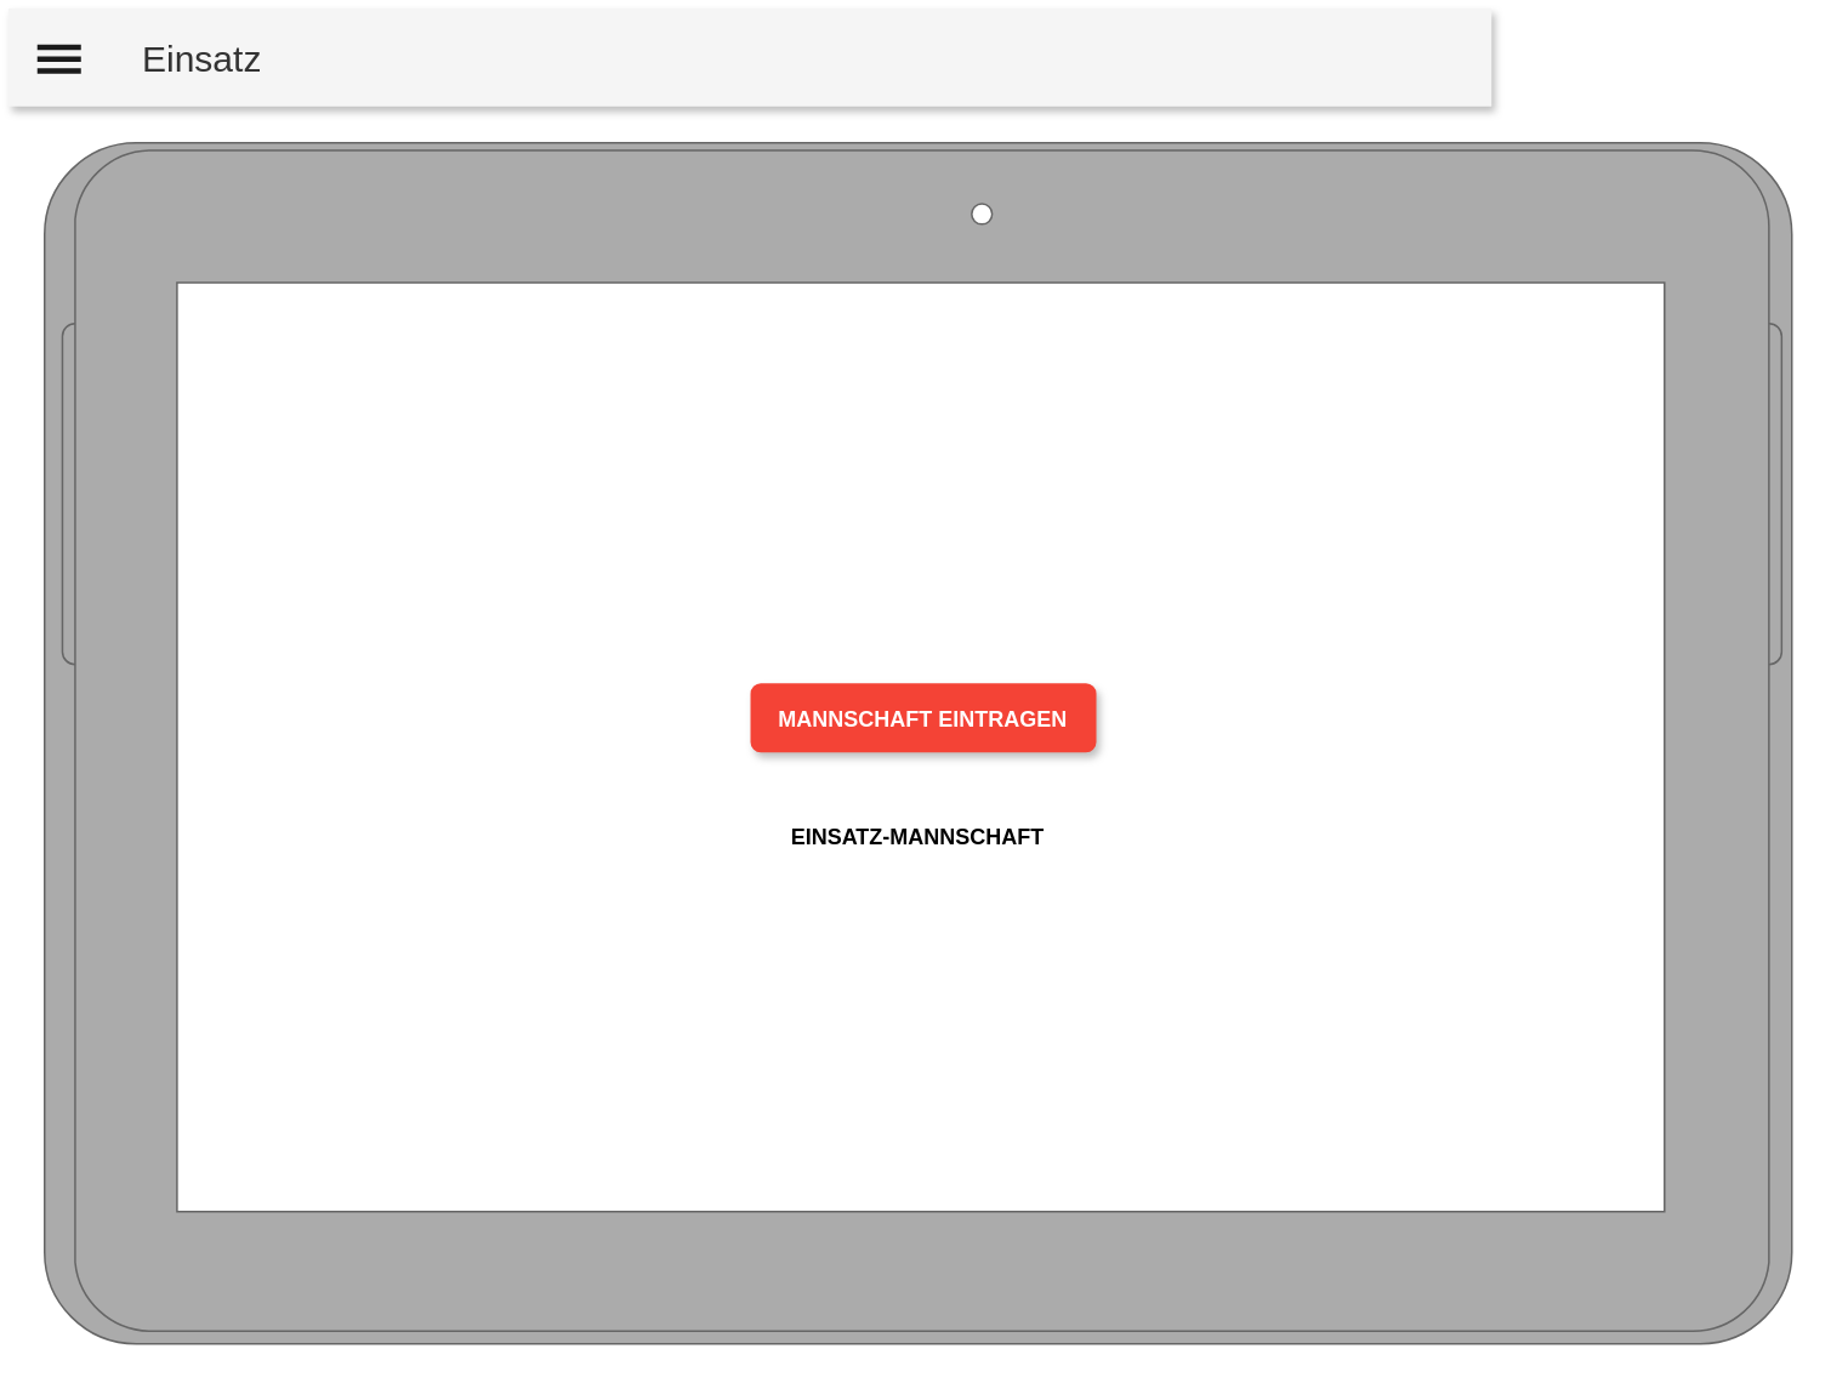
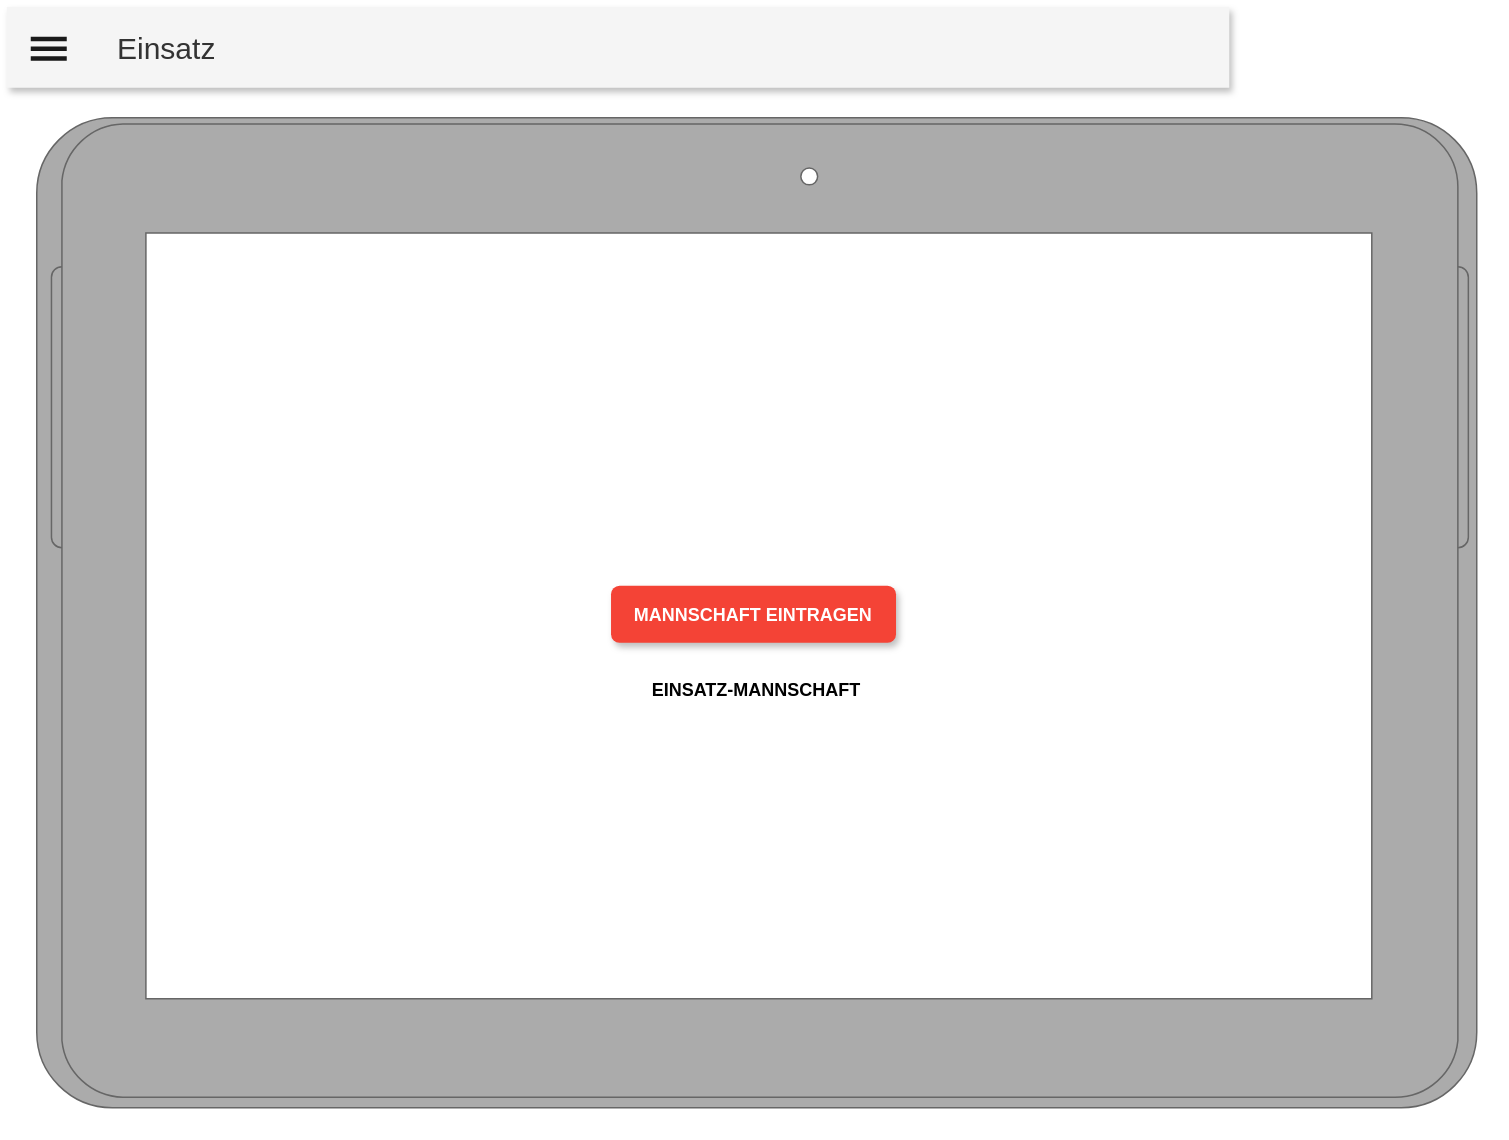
- <mxCell id="3" value="MANNSCHAFT EINTRAGEN" style="dashed=0;align=center;fontSize=12;shape=rect;fillColor=#F44336;strokeColor=none;fontStyle=1;shadow=1;fontColor=#ffffff;rounded=1;" parent="1" vertex="1"><mxGeometry x="407.85" y="317" width="190" height="38" as="geometry" /></mxCell>
+ <mxCell id="3" value="MANNSCHAFT EINTRAGEN" style="dashed=0;align=center;fontSize=12;shape=rect;fillColor=#F44336;strokeColor=none;fontStyle=1;shadow=1;fontColor=#ffffff;rounded=1;" parent="1" vertex="1"><mxGeometry x="402.85" y="332" width="190" height="38" as="geometry" /></mxCell>
